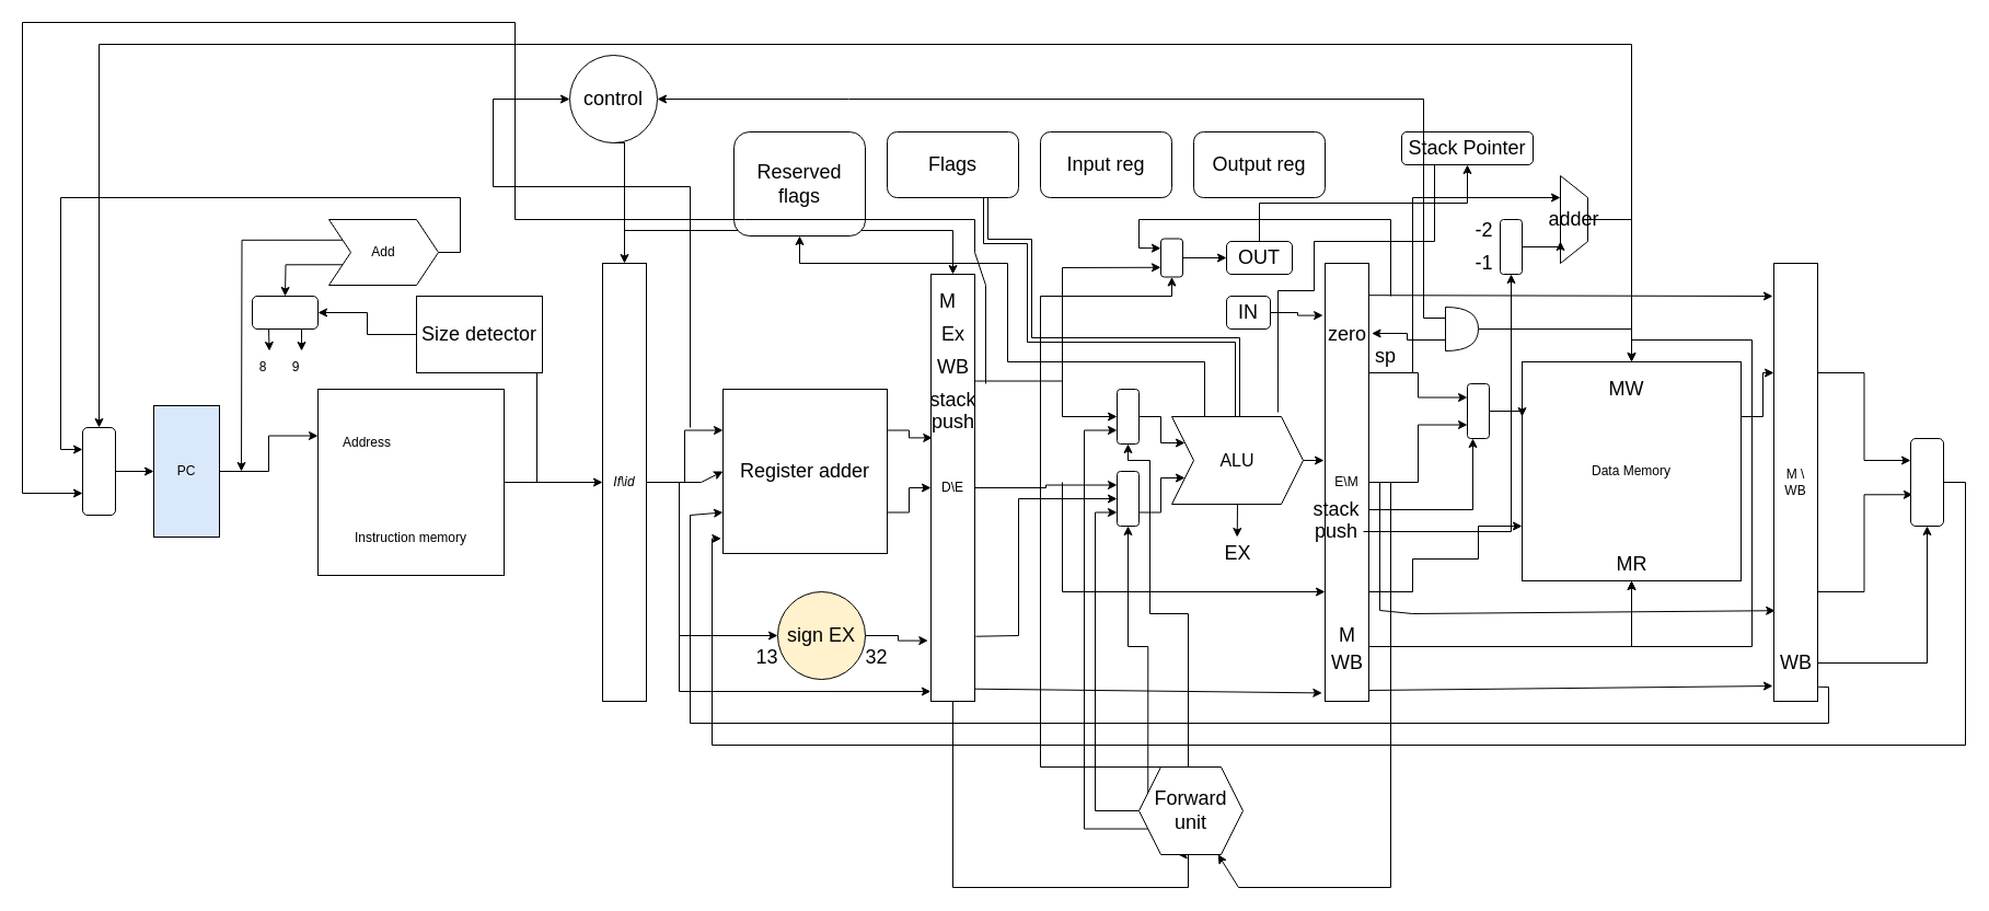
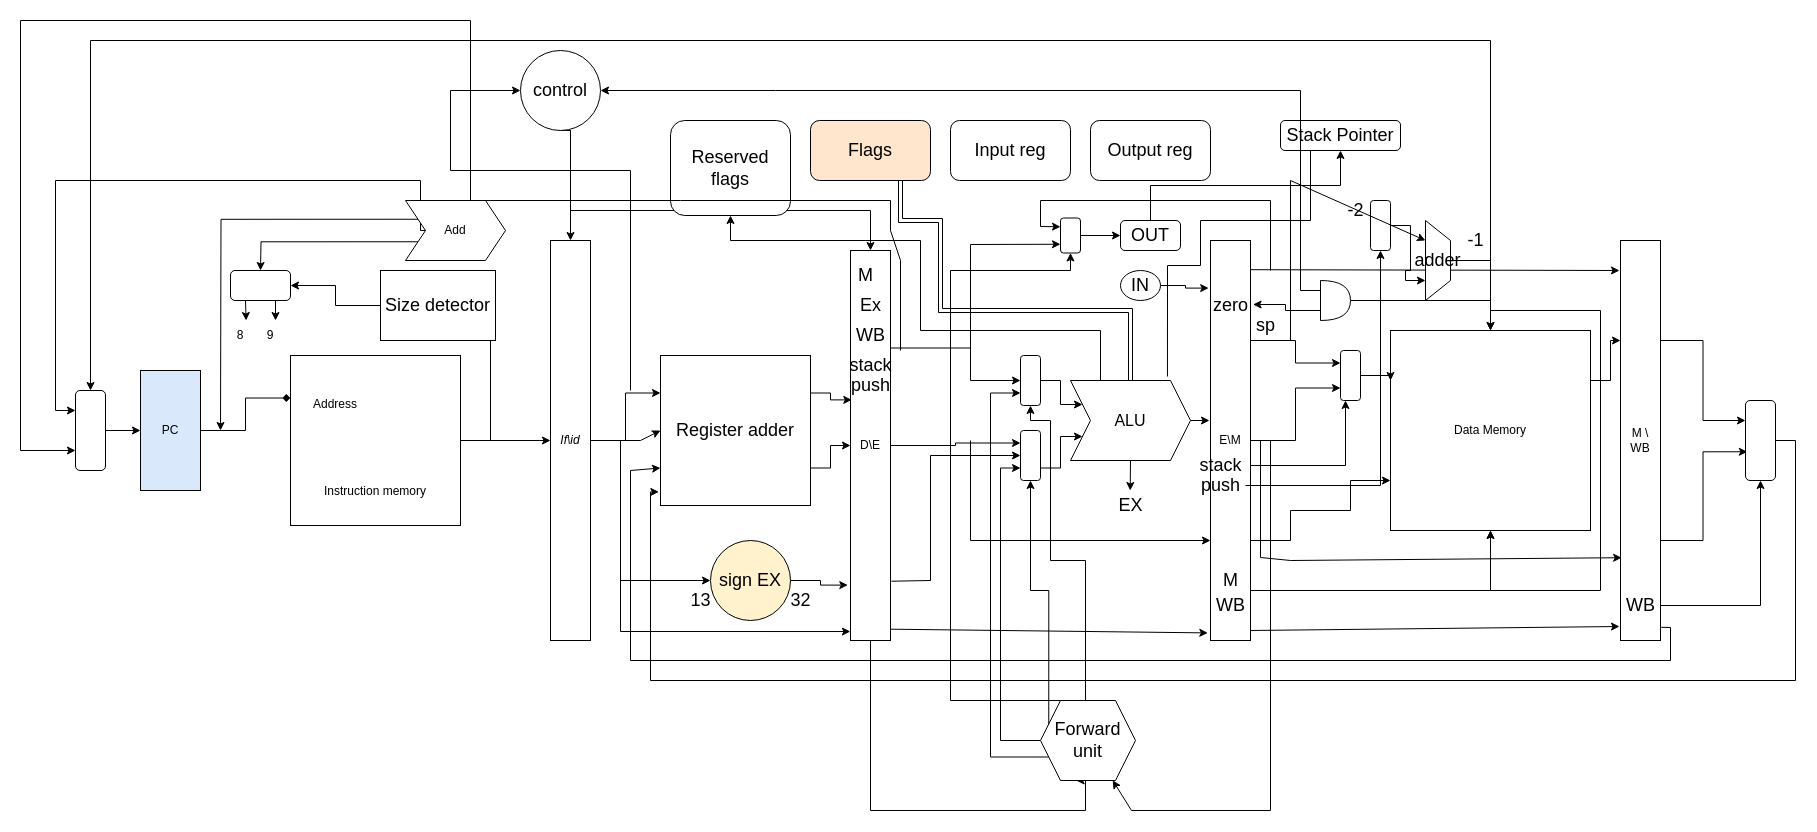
- <mxCell id="79" value="Flags" style="rounded=1;whiteSpace=wrap;html=1;fontSize=18;" vertex="1" parent="1"><mxGeometry x="810" y="120" width="120" height="60" as="geometry" /></mxCell>
+ <mxCell id="79" value="Flags" style="rounded=1;whiteSpace=wrap;html=1;fontSize=18;fillColor=#ffe6cc;" vertex="1" parent="1"><mxGeometry x="810" y="120" width="120" height="60" as="geometry" /></mxCell>
- <mxCell id="81" value="adder" style="shape=trapezoid;perimeter=trapezoidPerimeter;whiteSpace=wrap;html=1;fixedSize=1;fontSize=18;direction=south;" vertex="1" parent="1"><mxGeometry x="1425" y="160" width="25" height="80" as="geometry" /></mxCell>
+ <mxCell id="81" value="adder" style="shape=trapezoid;perimeter=trapezoidPerimeter;whiteSpace=wrap;html=1;fixedSize=1;fontSize=18;direction=south;" vertex="1" parent="1"><mxGeometry x="1425" y="220" width="25" height="80" as="geometry" /></mxCell>
- <mxCell id="7" value="&lt;div&gt;Add&lt;/div&gt;" style="shape=step;perimeter=stepPerimeter;whiteSpace=wrap;html=1;fixedSize=1;" parent="1" vertex="1"><mxGeometry x="300" y="200" width="100" height="60" as="geometry" /></mxCell>
+ <mxCell id="7" value="&lt;div&gt;Add&lt;/div&gt;" style="shape=step;perimeter=stepPerimeter;whiteSpace=wrap;html=1;fixedSize=1;" parent="1" vertex="1"><mxGeometry x="405" y="200" width="100" height="60" as="geometry" /></mxCell>
- <mxCell id="87" value="-1" style="text;html=1;align=center;verticalAlign=middle;resizable=0;points=[];autosize=1;strokeColor=none;fillColor=none;fontSize=18;" vertex="1" parent="1"><mxGeometry x="1340" y="225" width="30" height="30" as="geometry" /></mxCell>
+ <mxCell id="87" value="-1" style="text;html=1;align=center;verticalAlign=middle;resizable=0;points=[];autosize=1;strokeColor=none;fillColor=none;fontSize=18;" vertex="1" parent="1"><mxGeometry x="1460" y="225" width="30" height="30" as="geometry" /></mxCell>
- <mxCell id="71" value="IN" style="rounded=1;whiteSpace=wrap;html=1;fontSize=18;" vertex="1" parent="1"><mxGeometry x="1120" y="270" width="40" height="30" as="geometry" /></mxCell>
+ <mxCell id="71" value="IN" style="ellipse;whiteSpace=wrap;html=1;fontSize=18;" vertex="1" parent="1"><mxGeometry x="1120" y="270" width="40" height="30" as="geometry" /></mxCell>
- <mxCell id="109" value="MW" style="text;html=1;align=center;verticalAlign=middle;resizable=0;points=[];autosize=1;strokeColor=none;fillColor=none;fontSize=18;" vertex="1" parent="1"><mxGeometry x="1460" y="340" width="50" height="30" as="geometry" /></mxCell>
- <mxCell id="8" style="edgeStyle=orthogonalEdgeStyle;rounded=0;orthogonalLoop=1;jettySize=auto;html=1;exitX=0.5;exitY=0;exitDx=0;exitDy=0;entryX=0;entryY=0.25;entryDx=0;entryDy=0;" edge="1" parent="1" source="9" target="3"><mxGeometry relative="1" as="geometry" /></mxCell>
+ <mxCell id="8" style="edgeStyle=orthogonalEdgeStyle;rounded=0;orthogonalLoop=1;jettySize=auto;html=1;exitX=0.5;exitY=0;exitDx=0;exitDy=0;entryX=0;entryY=0.25;entryDx=0;entryDy=0;endArrow=diamond;" edge="1" parent="1" source="9" target="3"><mxGeometry relative="1" as="geometry" /></mxCell>
- <mxCell id="108" value="MR" style="text;html=1;align=center;verticalAlign=middle;resizable=0;points=[];autosize=1;strokeColor=none;fillColor=none;fontSize=18;" vertex="1" parent="1"><mxGeometry x="1470" y="500" width="40" height="30" as="geometry" /></mxCell>
